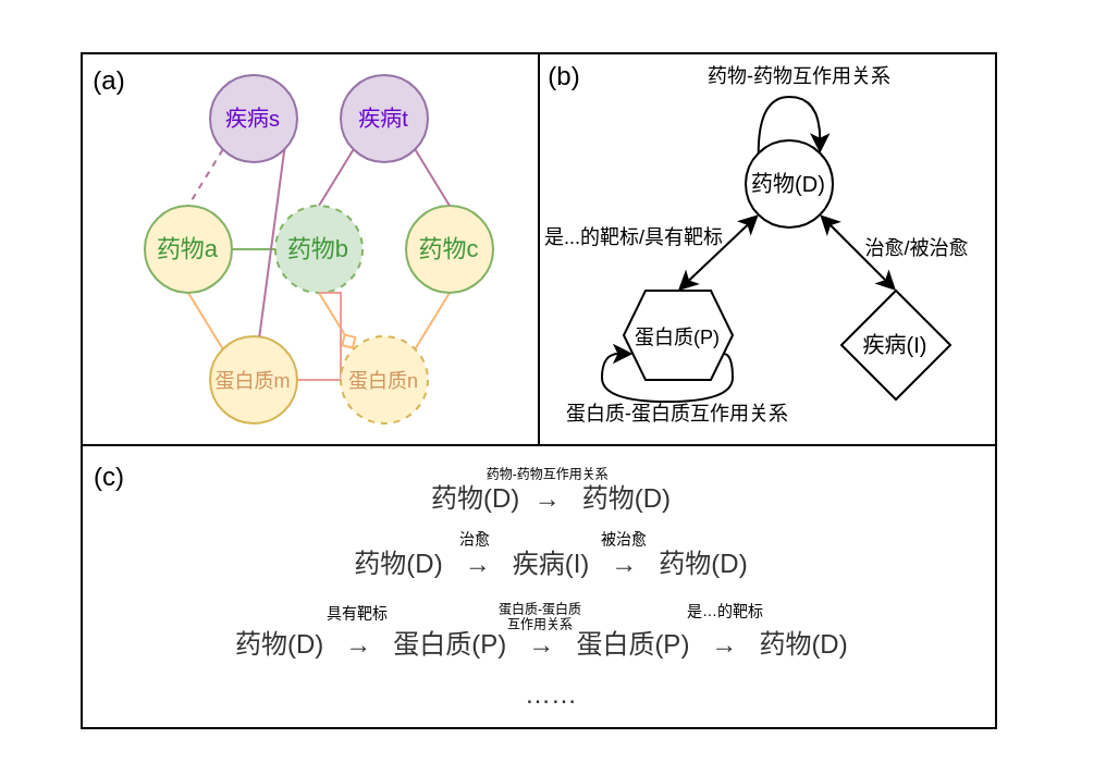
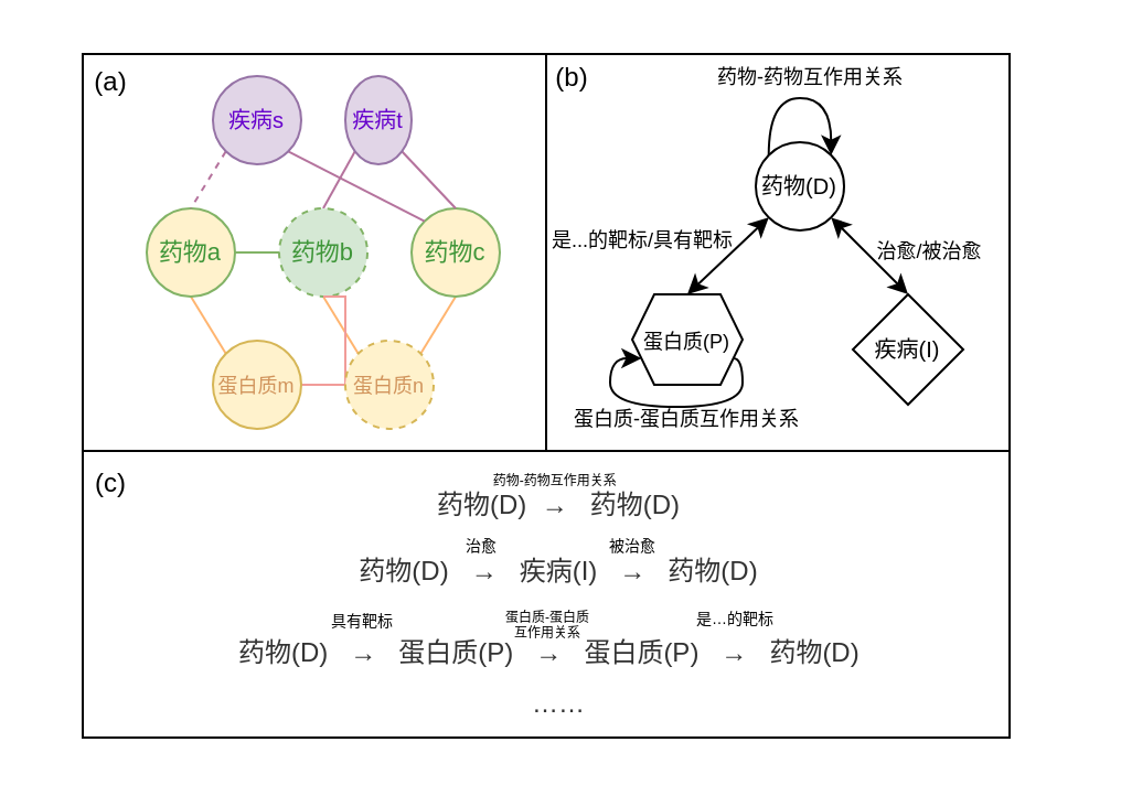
- <mxCell id="18" value="&lt;font color=&quot;#6600cc&quot; style=&quot;font-size: 10px;&quot;&gt;疾病t&lt;/font&gt;" style="ellipse;whiteSpace=wrap;html=1;aspect=fixed;fillColor=#e1d5e7;strokeColor=#9673a6;" vertex="1" parent="1"><mxGeometry x="156" y="34" width="40" height="40" as="geometry" /></mxCell>
+ <mxCell id="18" value="&lt;font color=&quot;#6600cc&quot; style=&quot;font-size: 10px;&quot;&gt;疾病t&lt;/font&gt;" style="ellipse;whiteSpace=wrap;html=1;aspect=fixed;fillColor=#e1d5e7;strokeColor=#9673a6;" vertex="1" parent="1"><mxGeometry x="156" y="34" width="30" height="40" as="geometry" /></mxCell>
- <mxCell id="15" style="rounded=0;orthogonalLoop=1;jettySize=auto;html=1;exitX=1;exitY=1;exitDx=0;exitDy=0;endArrow=none;endFill=0;strokeColor=#B5739D;" edge="1" parent="1" source="16" target="12"><mxGeometry relative="1" as="geometry" /></mxCell>
+ <mxCell id="15" style="rounded=0;orthogonalLoop=1;jettySize=auto;html=1;exitX=1;exitY=1;exitDx=0;exitDy=0;entryX=0;entryY=0;entryDx=0;entryDy=0;endArrow=none;endFill=0;strokeColor=#B5739D;" edge="1" parent="1" source="16" target="10"><mxGeometry relative="1" as="geometry" /></mxCell>
- <mxCell id="6" style="rounded=0;orthogonalLoop=1;jettySize=auto;html=1;exitX=0.5;exitY=1;exitDx=0;exitDy=0;entryX=0;entryY=0;entryDx=0;entryDy=0;endArrow=diamond;endFill=0;strokeColor=#FFB570;" edge="1" parent="1" source="8" target="13"><mxGeometry relative="1" as="geometry" /></mxCell>
+ <mxCell id="6" style="rounded=0;orthogonalLoop=1;jettySize=auto;html=1;exitX=0.5;exitY=1;exitDx=0;exitDy=0;entryX=0;entryY=0;entryDx=0;entryDy=0;endArrow=none;endFill=0;strokeColor=#FFB570;" edge="1" parent="1" source="8" target="13"><mxGeometry relative="1" as="geometry" /></mxCell>
